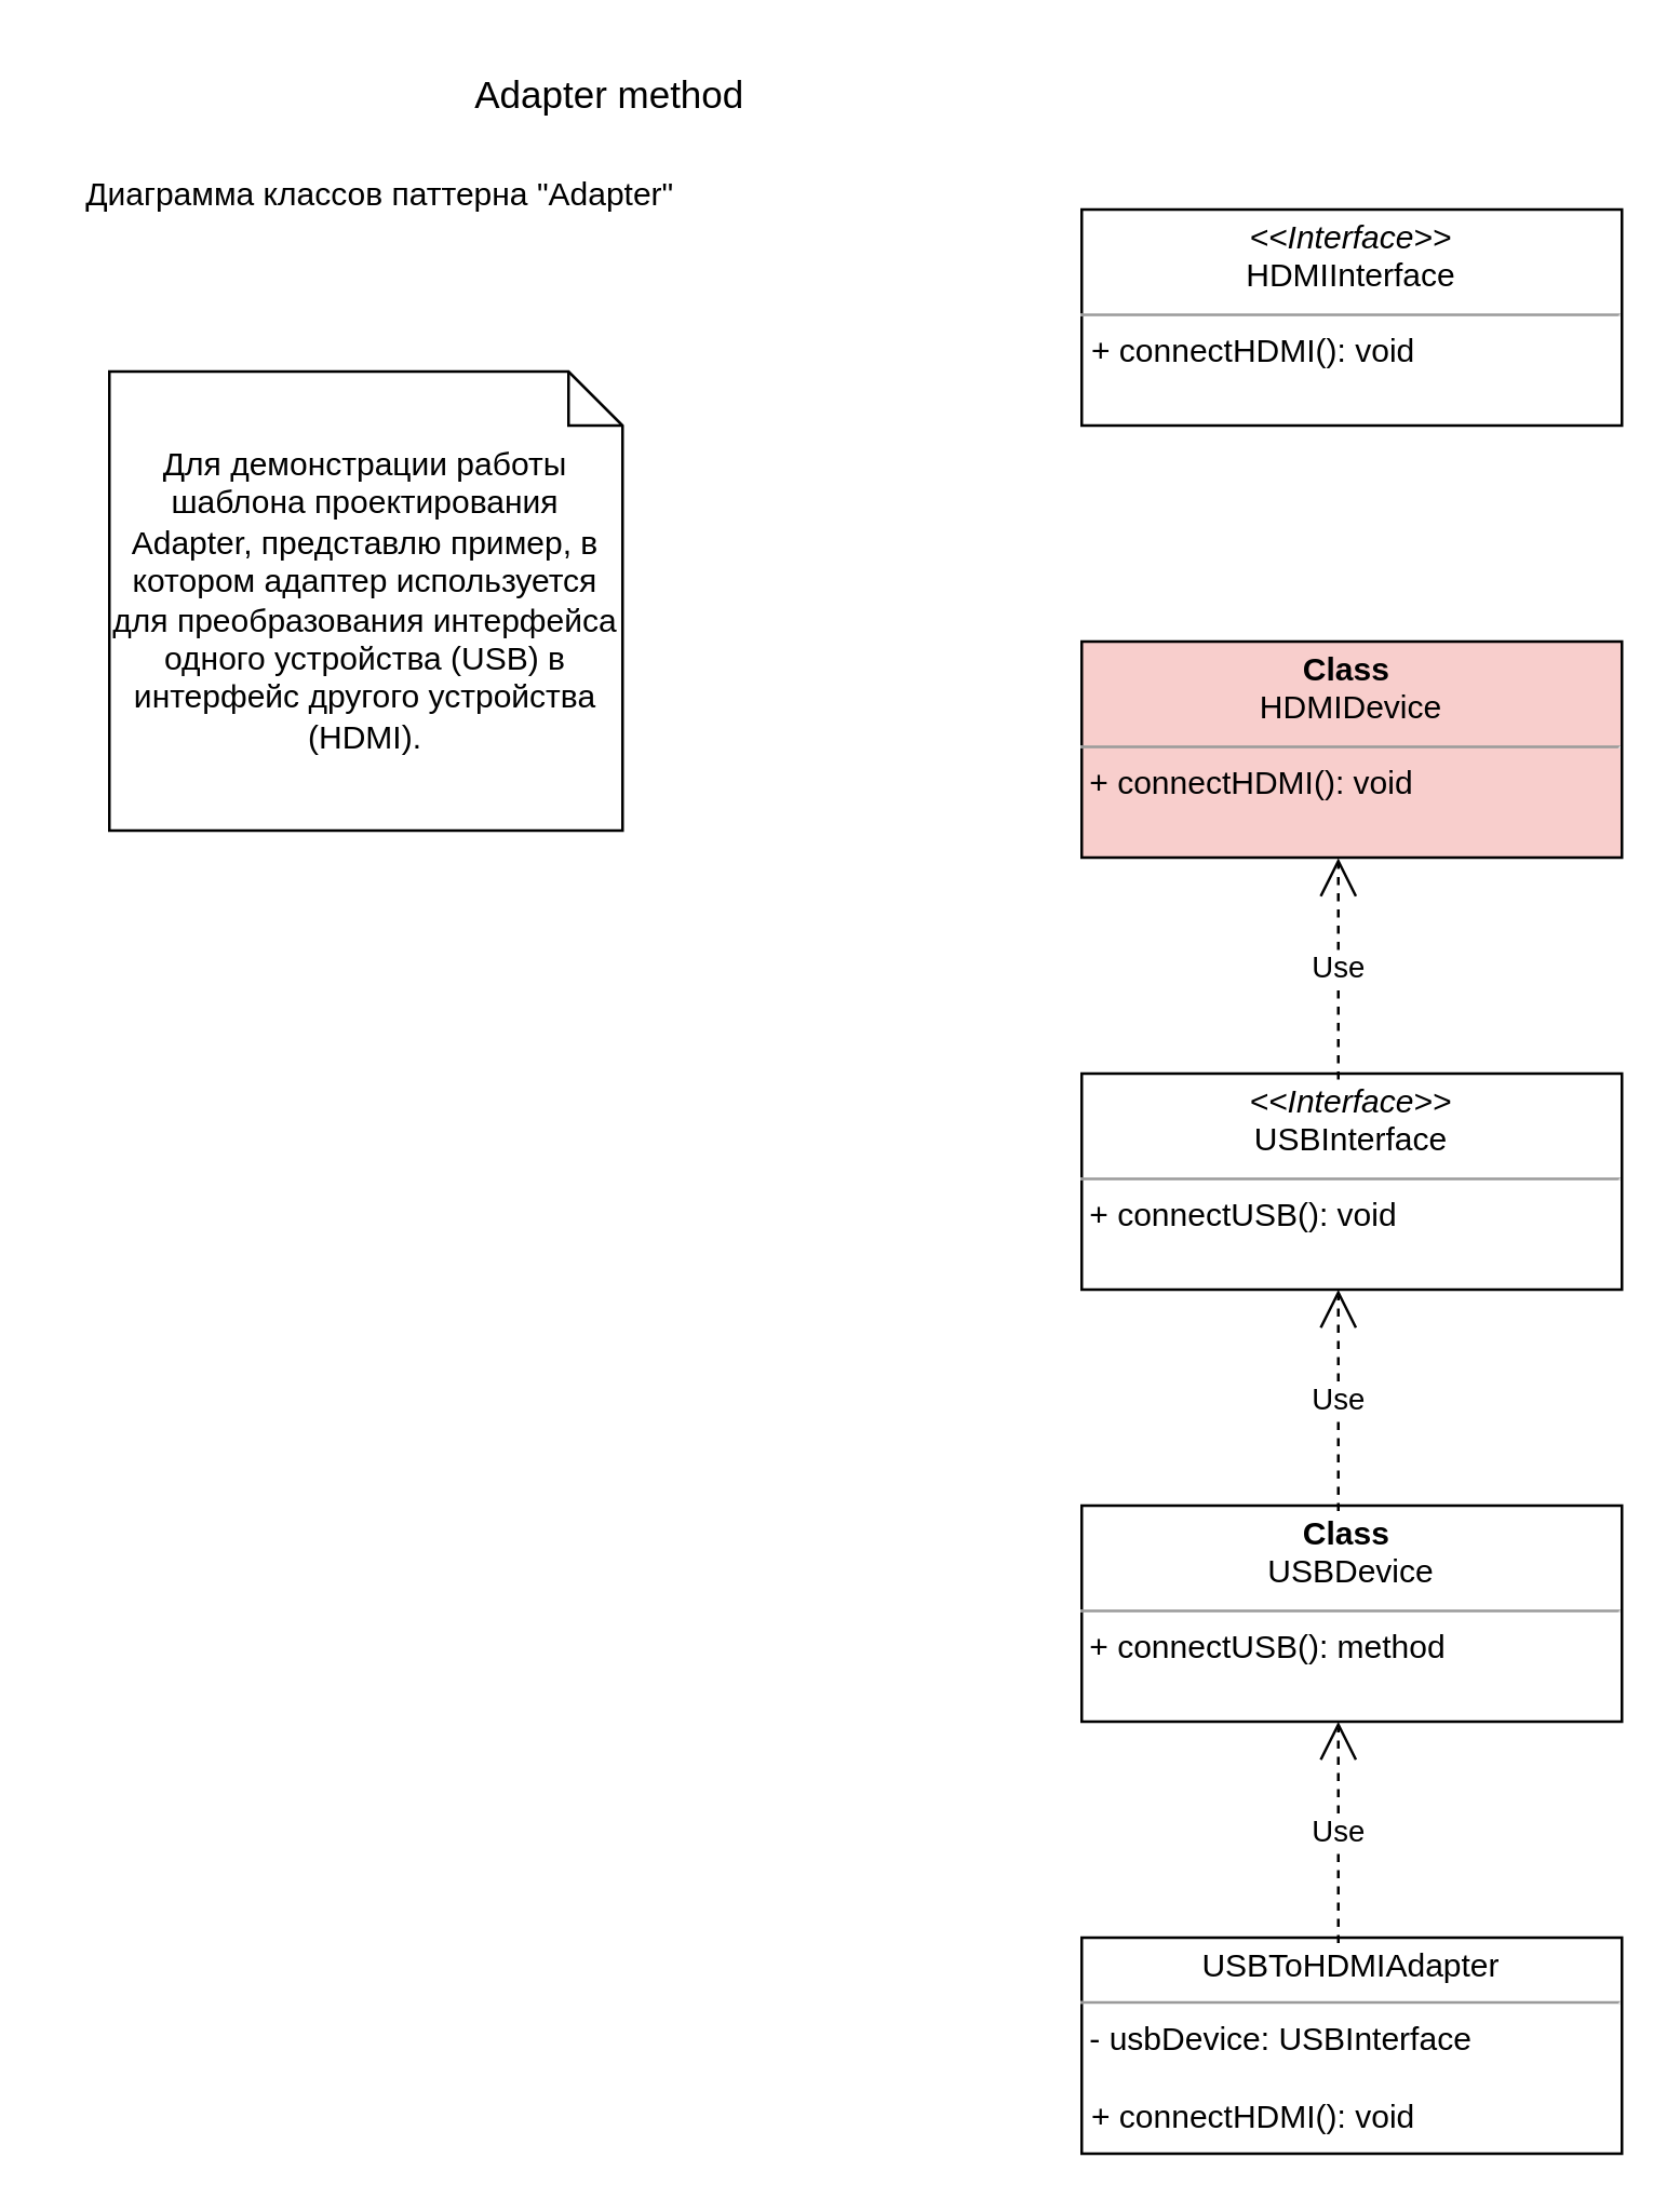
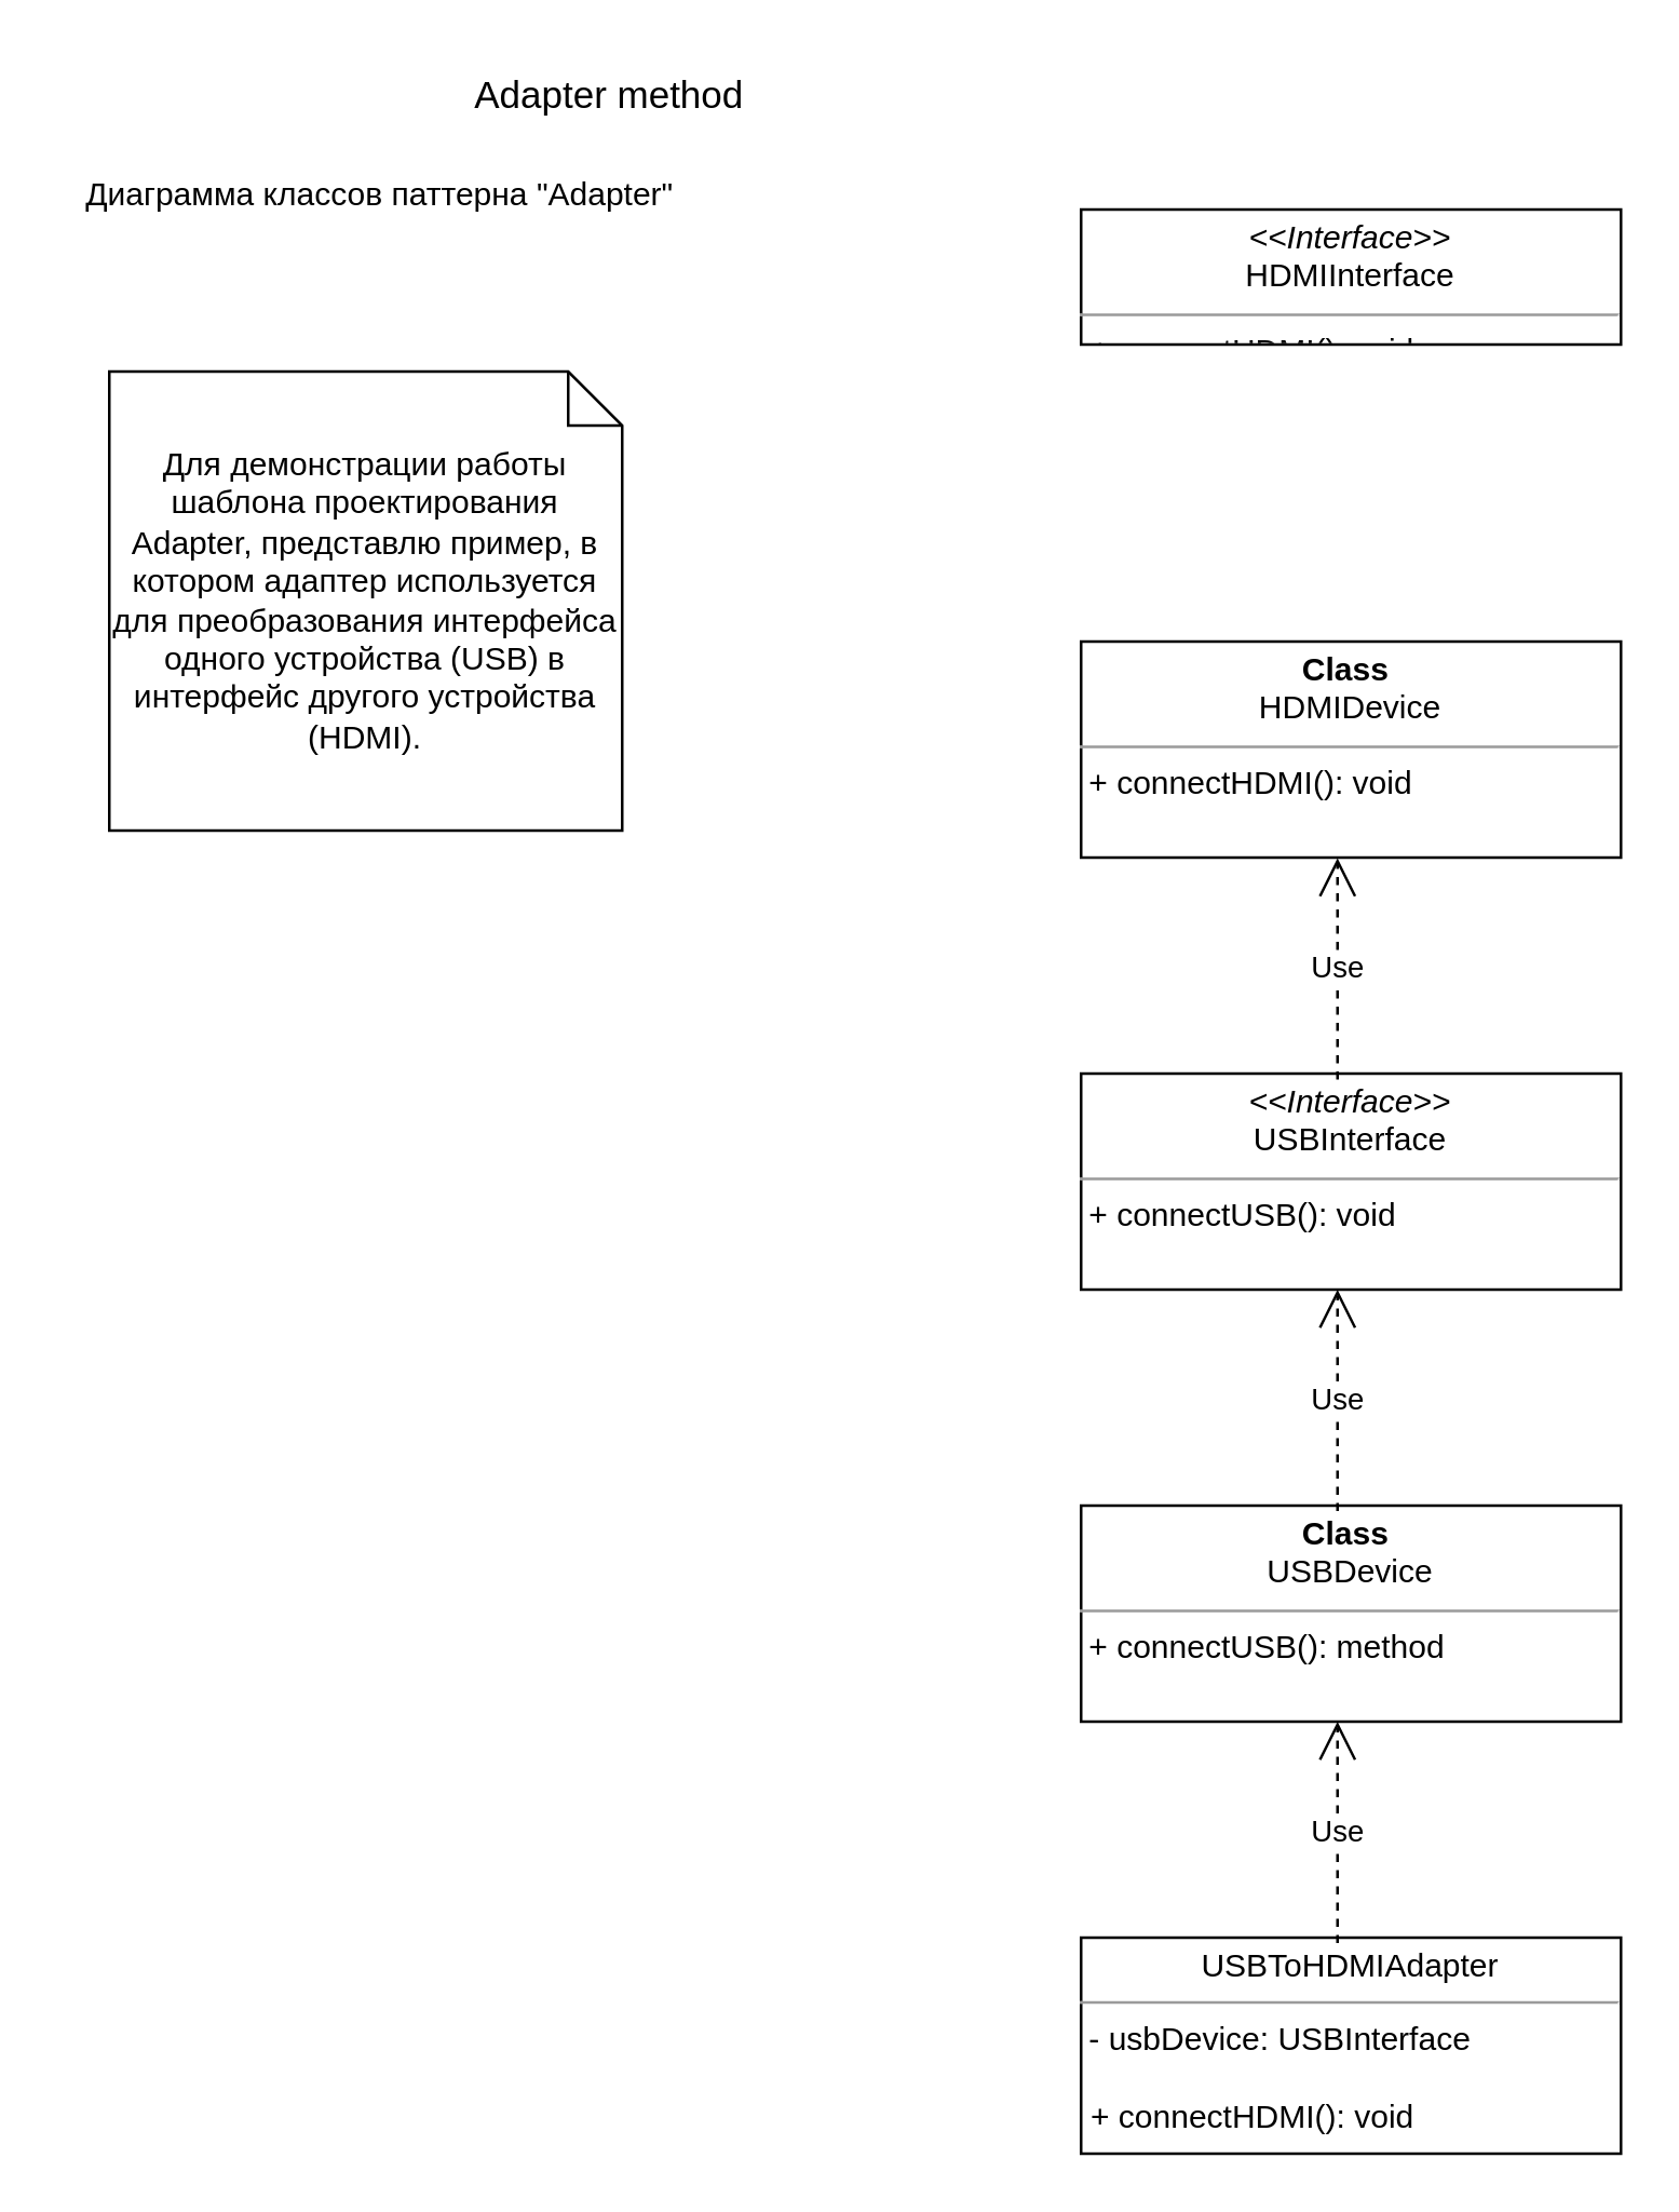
- <mxCell id="5" value="&lt;p style=&quot;margin:0px;margin-top:4px;text-align:center;&quot;&gt;&lt;i&gt;&amp;lt;&amp;lt;Interface&amp;gt;&amp;gt;&lt;/i&gt;&lt;br&gt;HDMIInterface&lt;br&gt;&lt;/p&gt;&lt;hr size=&quot;1&quot;&gt;&lt;p style=&quot;margin:0px;margin-left:4px;&quot;&gt;+&amp;nbsp;connectHDMI(): void&lt;br&gt;&lt;/p&gt;&lt;p style=&quot;margin:0px;margin-left:4px;&quot;&gt;&lt;br&gt;&lt;/p&gt;" style="verticalAlign=top;align=left;overflow=fill;fontSize=12;fontFamily=Helvetica;html=1;whiteSpace=wrap;" vertex="1" parent="1"><mxGeometry x="400" y="77" width="200" height="80" as="geometry" /></mxCell>
+ <mxCell id="5" value="&lt;p style=&quot;margin:0px;margin-top:4px;text-align:center;&quot;&gt;&lt;i&gt;&amp;lt;&amp;lt;Interface&amp;gt;&amp;gt;&lt;/i&gt;&lt;br&gt;HDMIInterface&lt;br&gt;&lt;/p&gt;&lt;hr size=&quot;1&quot;&gt;&lt;p style=&quot;margin:0px;margin-left:4px;&quot;&gt;+&amp;nbsp;connectHDMI(): void&lt;br&gt;&lt;/p&gt;&lt;p style=&quot;margin:0px;margin-left:4px;&quot;&gt;&lt;br&gt;&lt;/p&gt;" style="verticalAlign=top;align=left;overflow=fill;fontSize=12;fontFamily=Helvetica;html=1;whiteSpace=wrap;" vertex="1" parent="1"><mxGeometry x="400" y="77" width="200" height="50" as="geometry" /></mxCell>
- <mxCell id="6" value="&lt;p style=&quot;margin:0px;margin-top:4px;text-align:center;&quot;&gt;&lt;b&gt;Class&amp;nbsp;&lt;/b&gt;&lt;/p&gt;&lt;div style=&quot;text-align: center;&quot;&gt;&lt;span style=&quot;background-color: initial;&quot;&gt;HDMIDevice&lt;/span&gt;&lt;/div&gt;&lt;hr size=&quot;1&quot;&gt;&lt;p style=&quot;margin:0px;margin-left:4px;&quot;&gt;&lt;/p&gt;&amp;nbsp;+ connectHDMI(): void&lt;p style=&quot;margin:0px;margin-left:4px;&quot;&gt;&lt;br&gt;&lt;/p&gt;" style="verticalAlign=top;align=left;overflow=fill;fontSize=12;fontFamily=Helvetica;html=1;whiteSpace=wrap;fillColor=#f8cecc;" vertex="1" parent="1"><mxGeometry x="400" y="237" width="200" height="80" as="geometry" /></mxCell>
+ <mxCell id="6" value="&lt;p style=&quot;margin:0px;margin-top:4px;text-align:center;&quot;&gt;&lt;b&gt;Class&amp;nbsp;&lt;/b&gt;&lt;/p&gt;&lt;div style=&quot;text-align: center;&quot;&gt;&lt;span style=&quot;background-color: initial;&quot;&gt;HDMIDevice&lt;/span&gt;&lt;/div&gt;&lt;hr size=&quot;1&quot;&gt;&lt;p style=&quot;margin:0px;margin-left:4px;&quot;&gt;&lt;/p&gt;&amp;nbsp;+ connectHDMI(): void&lt;p style=&quot;margin:0px;margin-left:4px;&quot;&gt;&lt;br&gt;&lt;/p&gt;" style="verticalAlign=top;align=left;overflow=fill;fontSize=12;fontFamily=Helvetica;html=1;whiteSpace=wrap;" vertex="1" parent="1"><mxGeometry x="400" y="237" width="200" height="80" as="geometry" /></mxCell>
